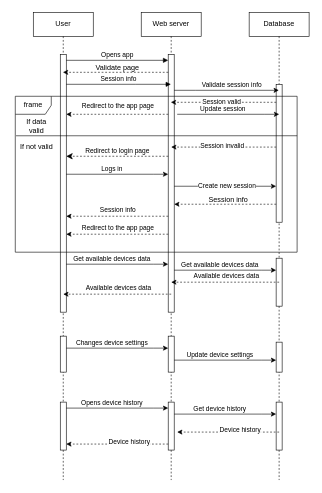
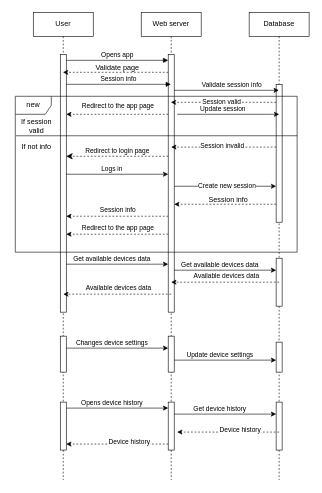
- <mxCell id="24" value="frame" style="shape=umlFrame;whiteSpace=wrap;html=1;pointerEvents=0;" vertex="1" parent="1"><mxGeometry x="25" y="160" width="470" height="260" as="geometry" /></mxCell>
+ <mxCell id="24" value="new" style="shape=umlFrame;whiteSpace=wrap;html=1;pointerEvents=0;" vertex="1" parent="1"><mxGeometry x="25" y="160" width="470" height="260" as="geometry" /></mxCell>
- <mxCell id="30" value="&lt;div&gt;If data&lt;/div&gt;&lt;div&gt;valid&lt;br&gt;&lt;/div&gt;" style="text;html=1;align=center;verticalAlign=middle;resizable=0;points=[];autosize=1;strokeColor=none;fillColor=none;" vertex="1" parent="1"><mxGeometry x="25" y="190" width="70" height="40" as="geometry" /></mxCell>
+ <mxCell id="30" value="&lt;div&gt;If session&lt;/div&gt;&lt;div&gt;valid&lt;br&gt;&lt;/div&gt;" style="text;html=1;align=center;verticalAlign=middle;resizable=0;points=[];autosize=1;strokeColor=none;fillColor=none;" vertex="1" parent="1"><mxGeometry x="25" y="190" width="70" height="40" as="geometry" /></mxCell>
- <mxCell id="31" value="If not valid" style="text;html=1;align=center;verticalAlign=middle;resizable=0;points=[];autosize=1;strokeColor=none;fillColor=none;" vertex="1" parent="1"><mxGeometry x="20" y="230" width="80" height="30" as="geometry" /></mxCell>
+ <mxCell id="31" value="If not info" style="text;html=1;align=center;verticalAlign=middle;resizable=0;points=[];autosize=1;strokeColor=none;fillColor=none;" vertex="1" parent="1"><mxGeometry x="20" y="230" width="80" height="30" as="geometry" /></mxCell>
